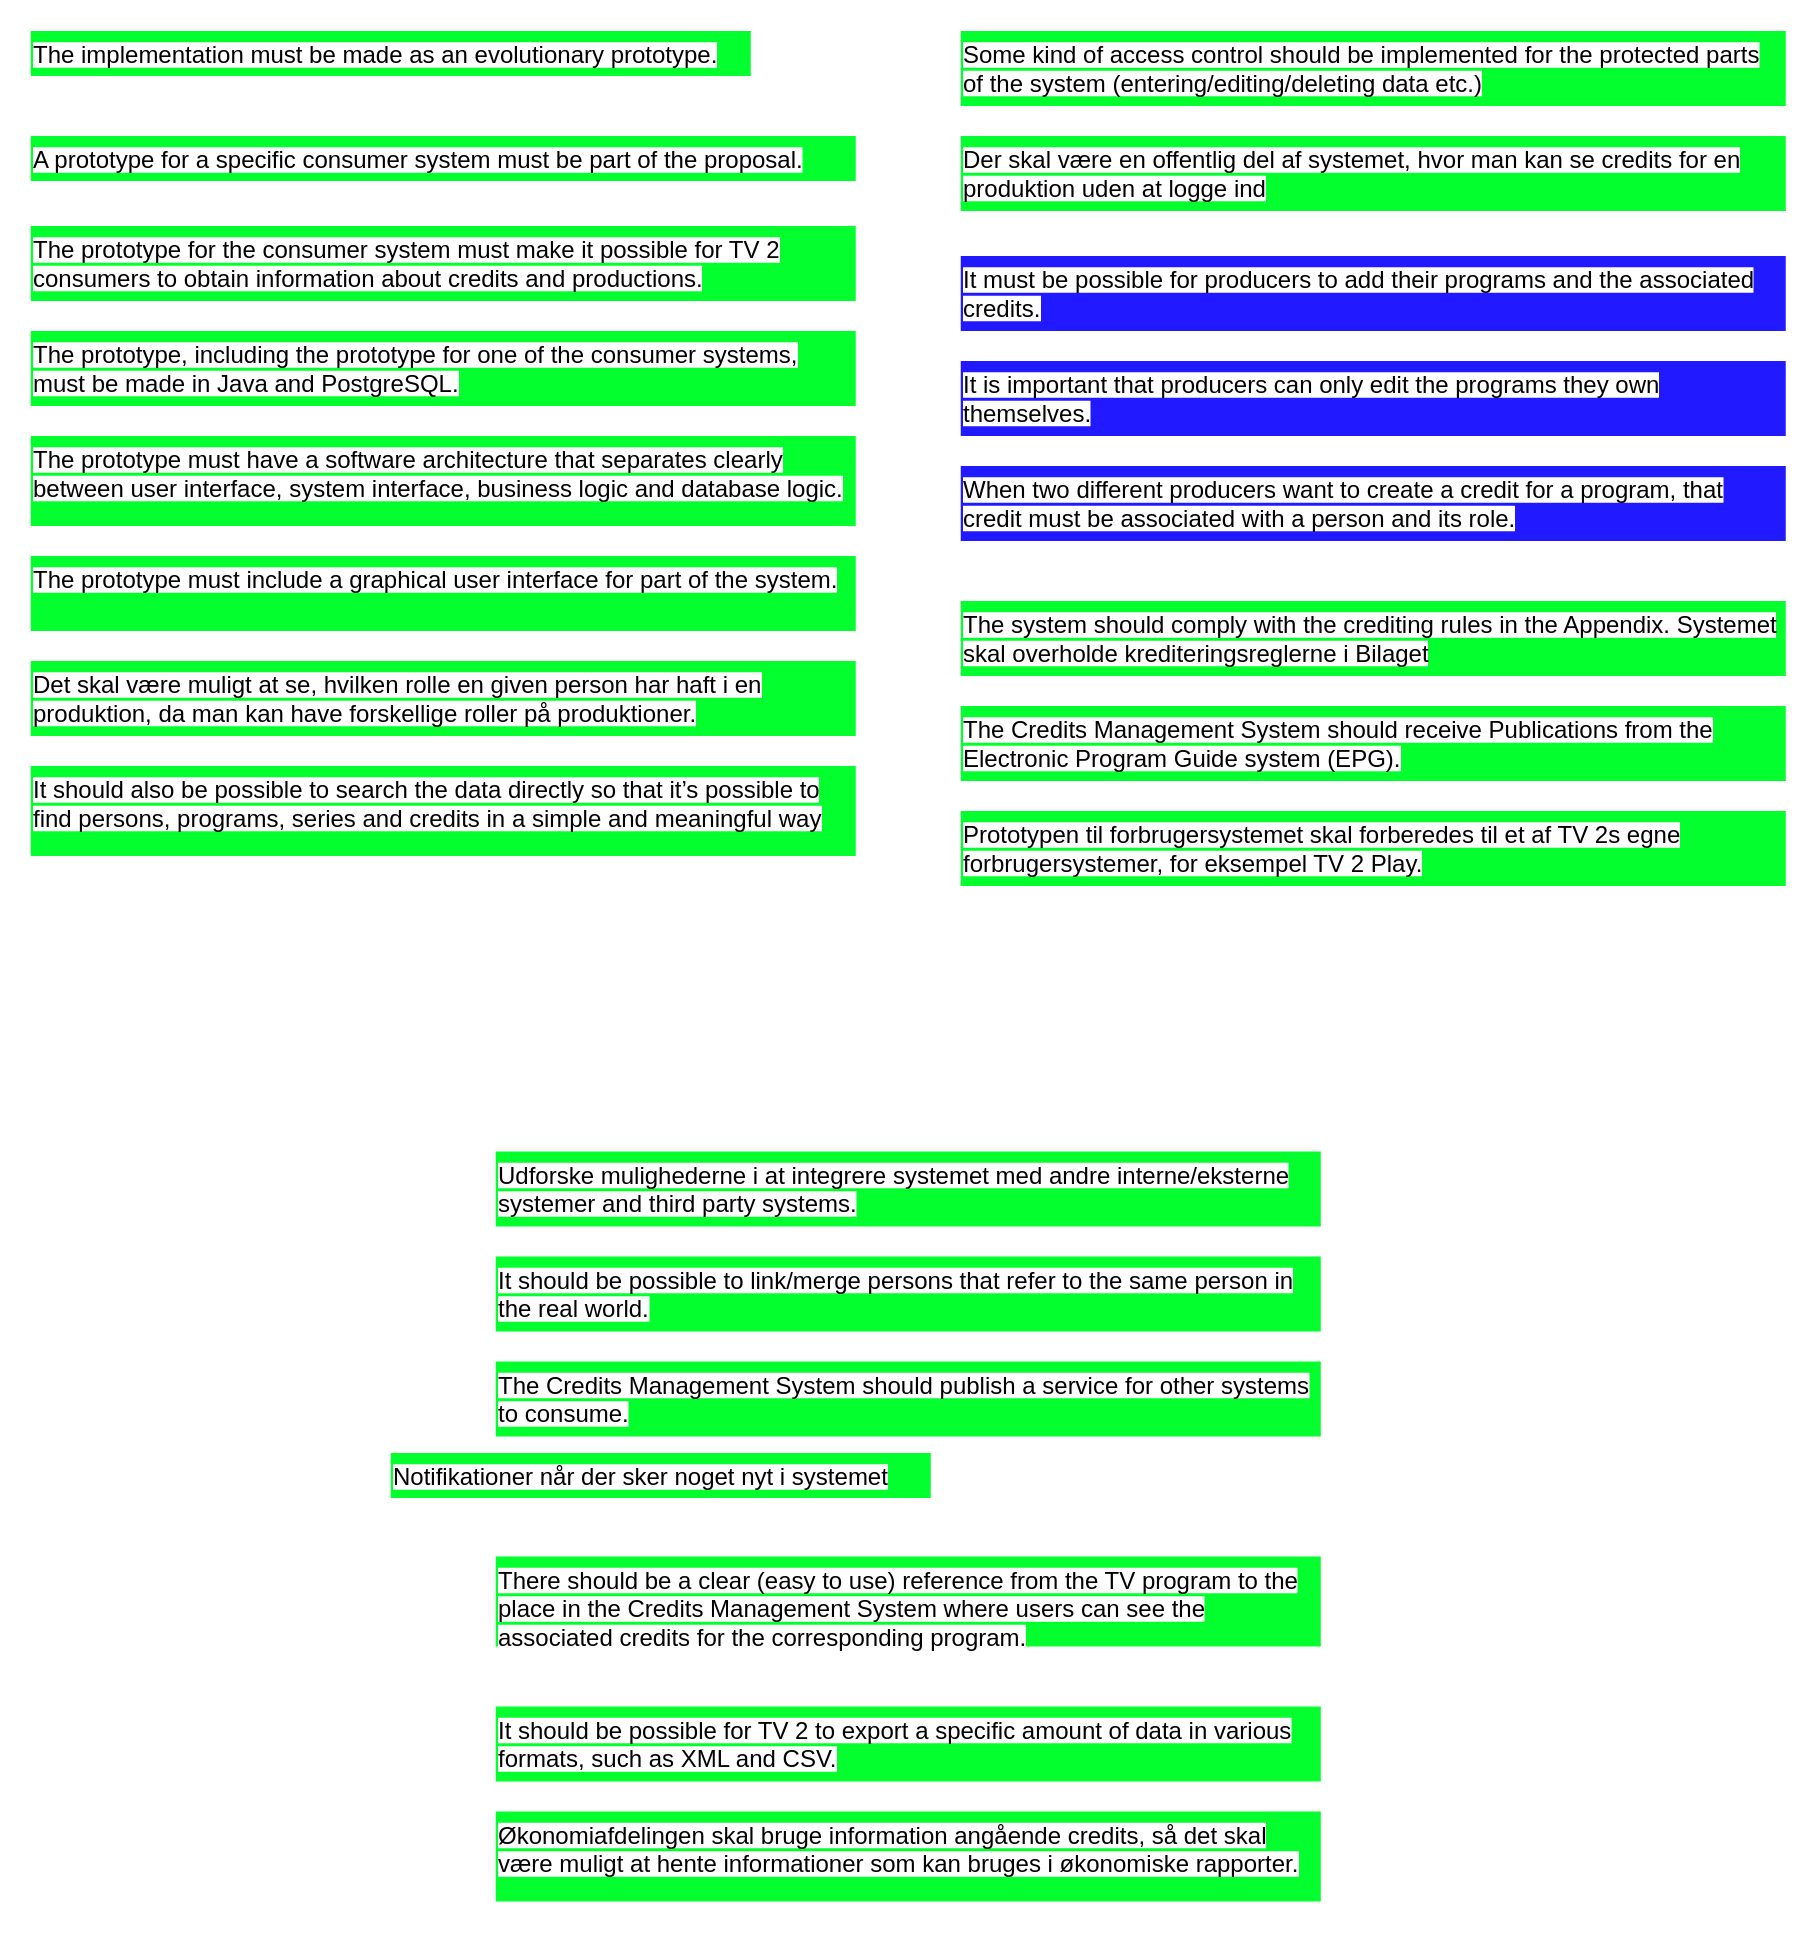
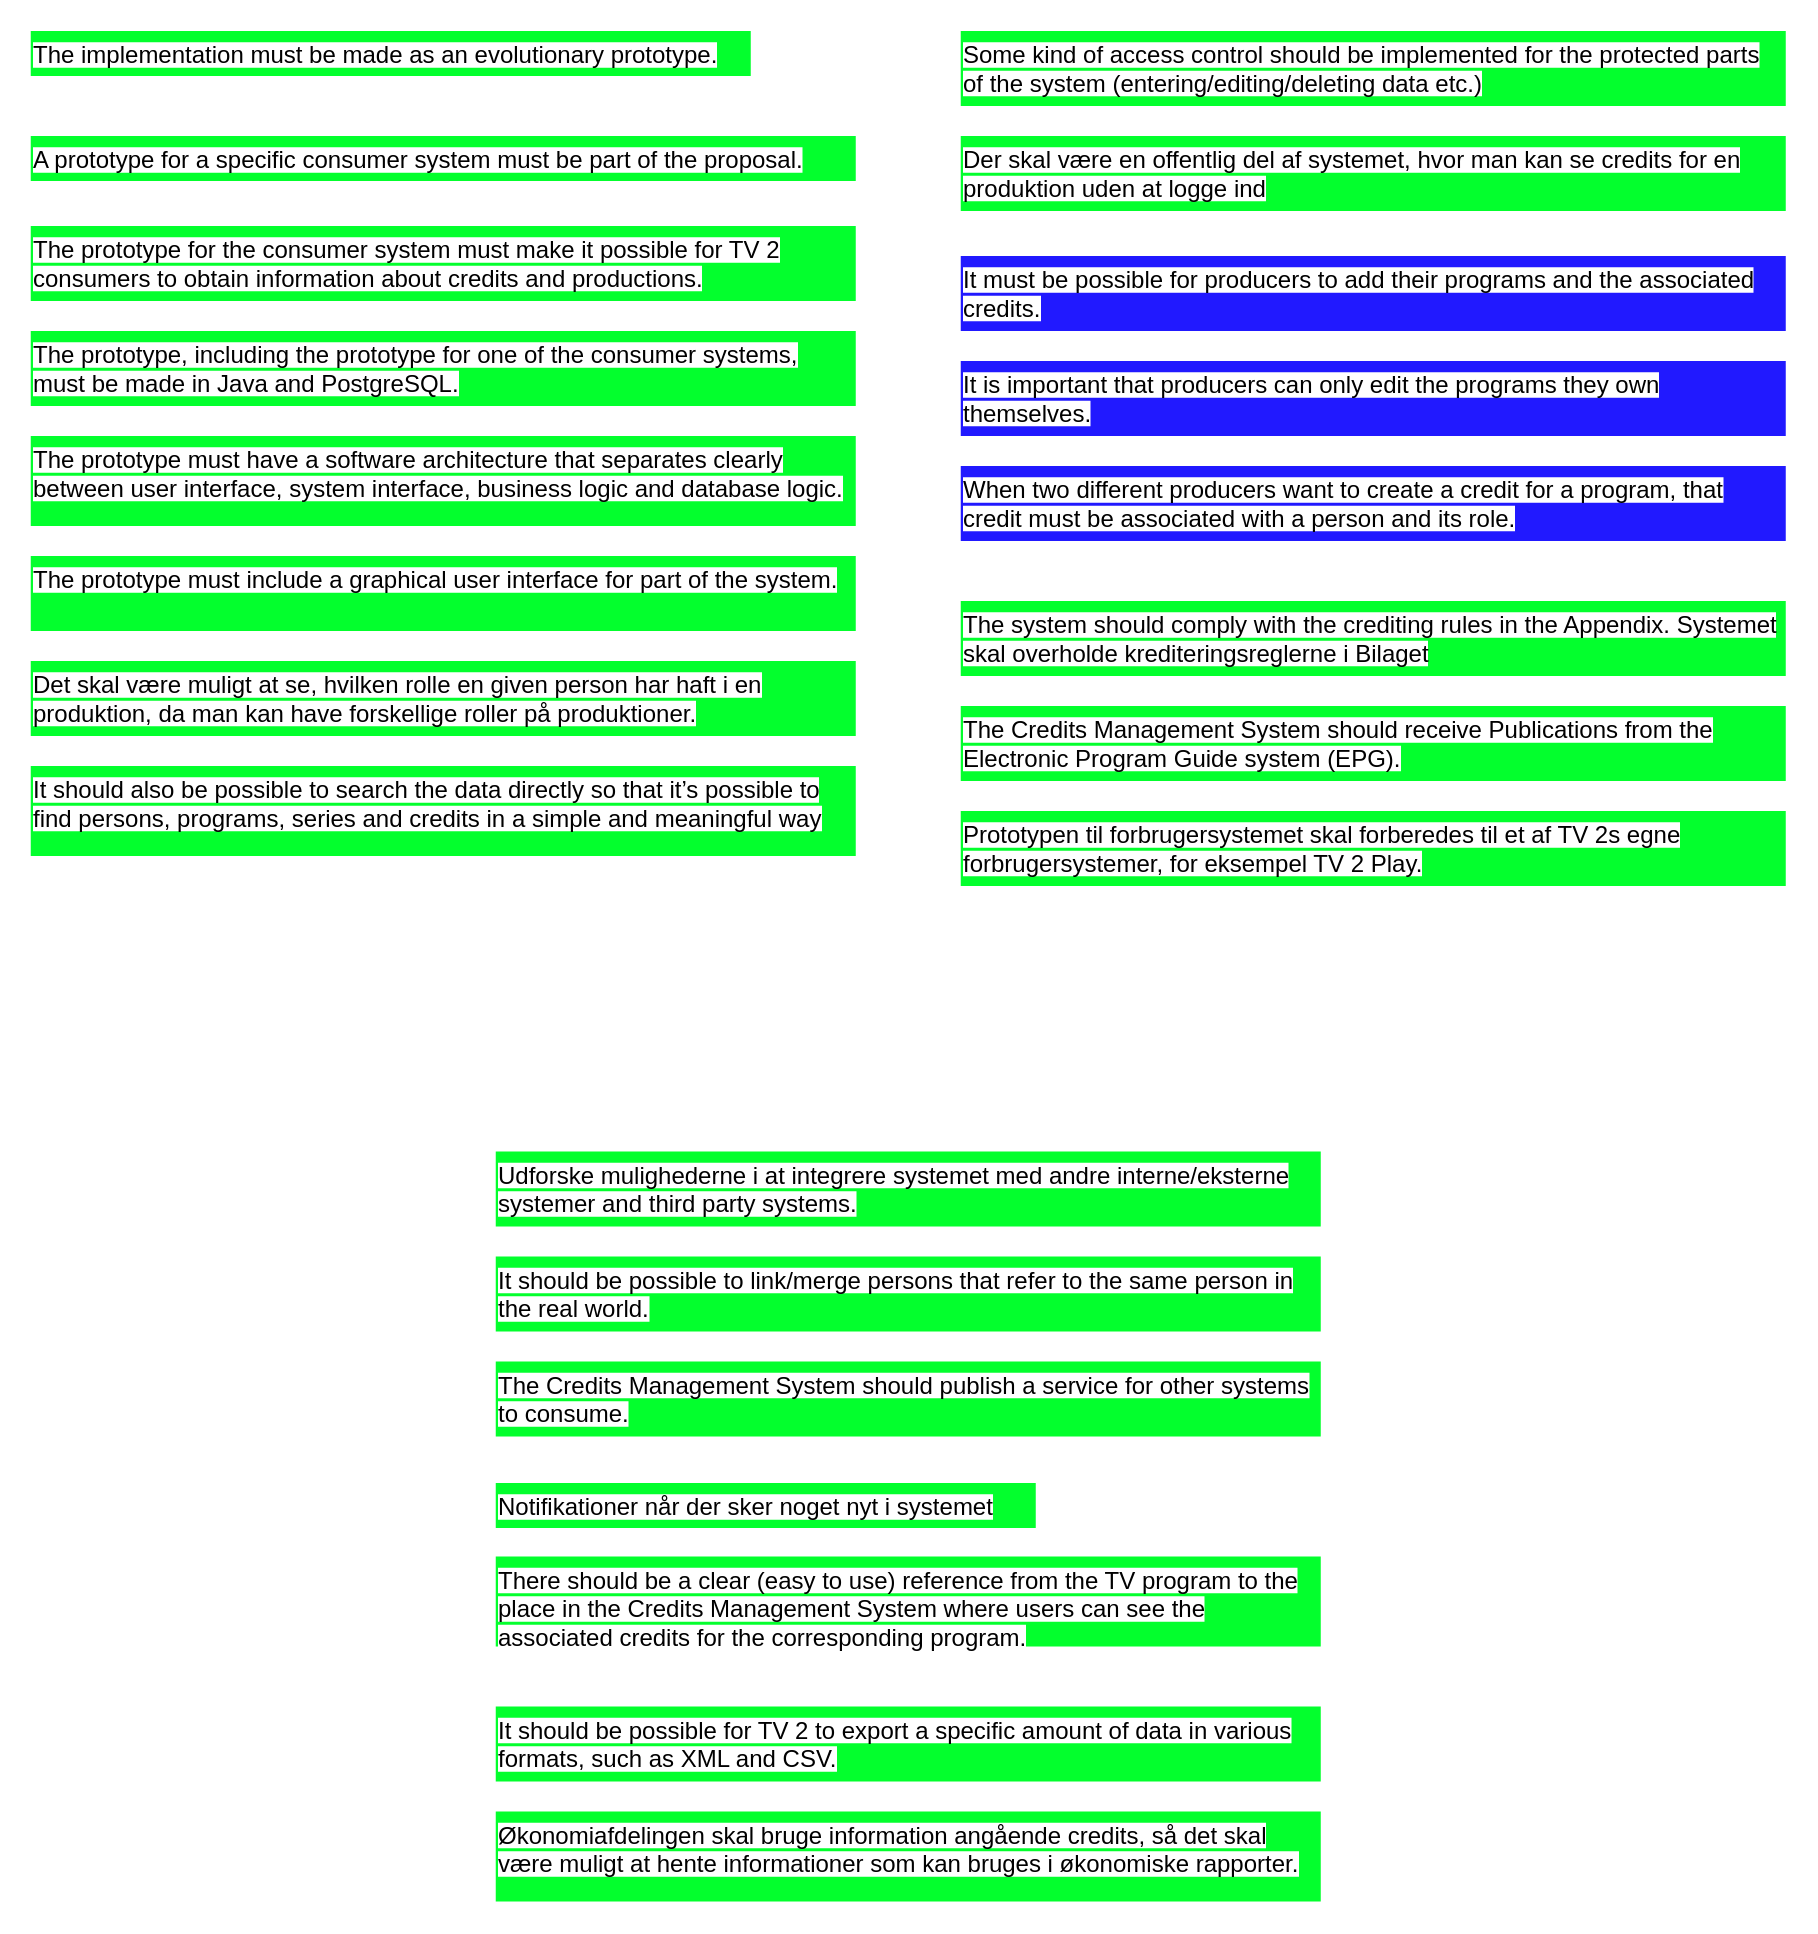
- <mxCell id="12" value="&lt;span style=&quot;color: rgb(0, 0, 0); font-family: arial; font-size: 16px; font-style: normal; font-weight: 400; letter-spacing: normal; text-align: left; text-indent: 0px; text-transform: none; word-spacing: 0px; background-color: rgb(255, 255, 255); display: inline; float: none;&quot;&gt;Notifikationer når der sker noget nyt i systemet&lt;/span&gt;" style="text;whiteSpace=wrap;html=1;fillColor=#03FF2D;" vertex="1" parent="1"><mxGeometry x="260" y="968" width="360" height="30" as="geometry" /></mxCell>
+ <mxCell id="12" value="&lt;span style=&quot;color: rgb(0, 0, 0); font-family: arial; font-size: 16px; font-style: normal; font-weight: 400; letter-spacing: normal; text-align: left; text-indent: 0px; text-transform: none; word-spacing: 0px; background-color: rgb(255, 255, 255); display: inline; float: none;&quot;&gt;Notifikationer når der sker noget nyt i systemet&lt;/span&gt;" style="text;whiteSpace=wrap;html=1;fillColor=#03FF2D;" vertex="1" parent="1"><mxGeometry x="330" y="988" width="360" height="30" as="geometry" /></mxCell>
